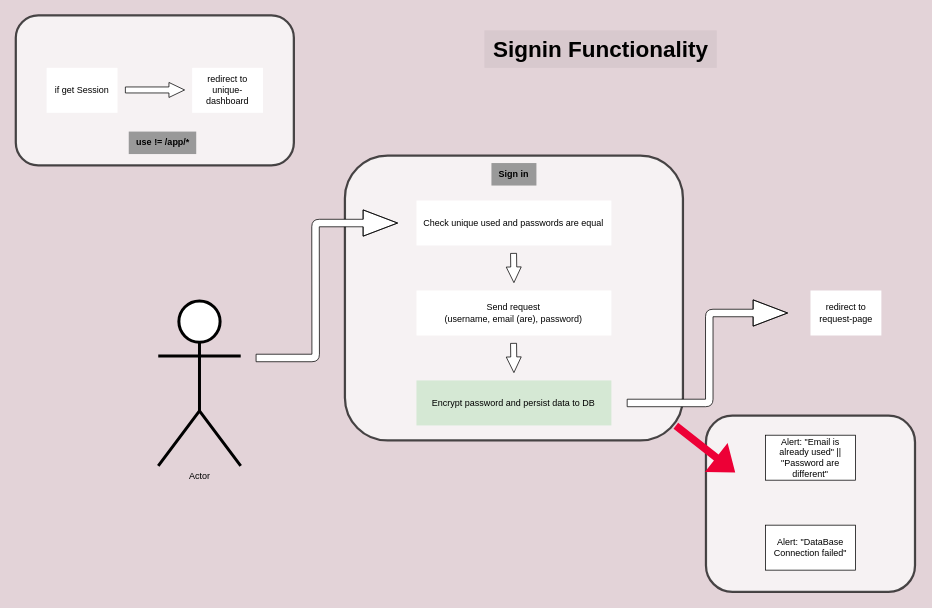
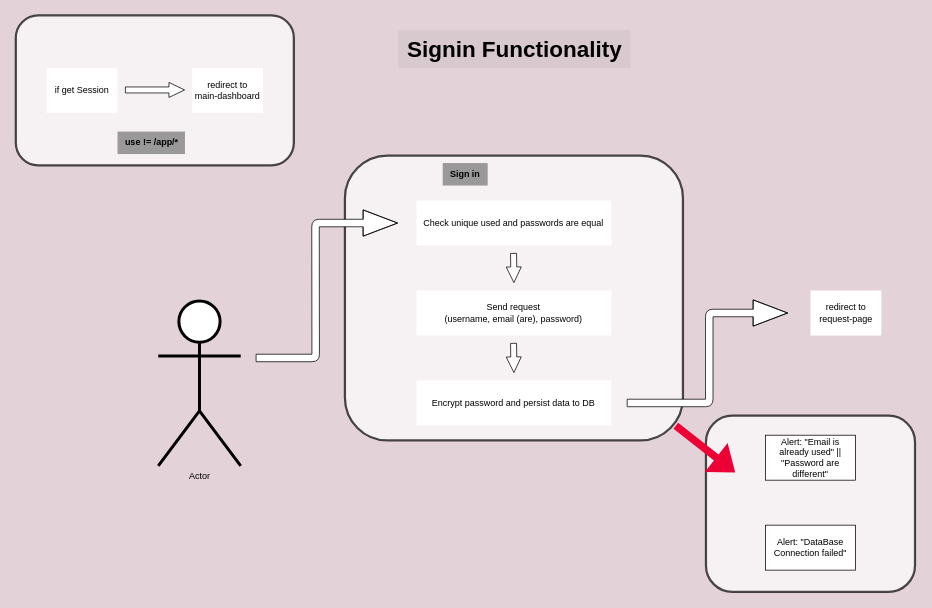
- <mxCell id="3" value="&lt;font style=&quot;font-size: 30px;&quot; color=&quot;#000000&quot;&gt;Signin Functionality&lt;br&gt;&lt;/font&gt;" style="text;html=1;align=center;verticalAlign=middle;resizable=0;points=[];autosize=1;strokeColor=none;fillColor=#d8c9ce;shadow=0;strokeWidth=3;fontStyle=1" parent="1" vertex="1"><mxGeometry x="645" y="40" width="310" height="50" as="geometry" /></mxCell>
+ <mxCell id="3" value="&lt;font style=&quot;font-size: 30px;&quot; color=&quot;#000000&quot;&gt;Signin Functionality&lt;br&gt;&lt;/font&gt;" style="text;html=1;align=center;verticalAlign=middle;resizable=0;points=[];autosize=1;strokeColor=none;fillColor=#d8c9ce;shadow=0;strokeWidth=3;fontStyle=1" parent="1" vertex="1"><mxGeometry x="530" y="40" width="310" height="50" as="geometry" /></mxCell>
- <mxCell id="14" value="redirect to&lt;br&gt;unique-dashboard" style="rounded=0;whiteSpace=wrap;html=1;strokeColor=none;strokeWidth=4;" parent="1" vertex="1"><mxGeometry x="255.21" y="90" width="94.56" height="60" as="geometry" /></mxCell>
+ <mxCell id="14" value="redirect to&lt;br&gt;main-dashboard" style="rounded=0;whiteSpace=wrap;html=1;strokeColor=none;strokeWidth=4;" parent="1" vertex="1"><mxGeometry x="255.21" y="90" width="94.56" height="60" as="geometry" /></mxCell>
- <mxCell id="18" value="&lt;b&gt;use != /app/*&lt;br&gt;&lt;/b&gt;" style="text;html=1;align=center;verticalAlign=middle;resizable=0;points=[];autosize=1;strokeColor=none;fillColor=#999999;fontColor=#000000;labelBackgroundColor=none;labelBorderColor=none;" parent="1" vertex="1"><mxGeometry x="170.65" y="175" width="90" height="30" as="geometry" /></mxCell>
+ <mxCell id="18" value="&lt;b&gt;use != /app/*&lt;br&gt;&lt;/b&gt;" style="text;html=1;align=center;verticalAlign=middle;resizable=0;points=[];autosize=1;strokeColor=none;fillColor=#999999;fontColor=#000000;labelBackgroundColor=none;labelBorderColor=none;" parent="1" vertex="1"><mxGeometry x="155.65" y="175" width="90" height="30" as="geometry" /></mxCell>
- <mxCell id="10" value="&lt;b&gt;Sign in&lt;br&gt;&lt;/b&gt;" style="text;html=1;align=center;verticalAlign=middle;resizable=0;points=[];autosize=1;strokeColor=none;fillColor=#999999;fontColor=#000000;labelBackgroundColor=none;labelBorderColor=none;" parent="1" vertex="1"><mxGeometry x="654.43" y="217" width="60" height="30" as="geometry" /></mxCell>
+ <mxCell id="10" value="&lt;b&gt;Sign in&lt;br&gt;&lt;/b&gt;" style="text;html=1;align=center;verticalAlign=middle;resizable=0;points=[];autosize=1;strokeColor=none;fillColor=#999999;fontColor=#000000;labelBackgroundColor=none;labelBorderColor=none;" parent="1" vertex="1"><mxGeometry x="589.43" y="217" width="60" height="30" as="geometry" /></mxCell>
- <mxCell id="9" value="Encrypt password and persist data to DB" style="rounded=0;whiteSpace=wrap;html=1;strokeColor=none;strokeWidth=4;fillColor=#d5e8d4;" parent="1" vertex="1"><mxGeometry x="554.43" y="507" width="260" height="60" as="geometry" /></mxCell>
+ <mxCell id="9" value="Encrypt password and persist data to DB" style="rounded=0;whiteSpace=wrap;html=1;strokeColor=none;strokeWidth=4;" parent="1" vertex="1"><mxGeometry x="554.43" y="507" width="260" height="60" as="geometry" /></mxCell>
